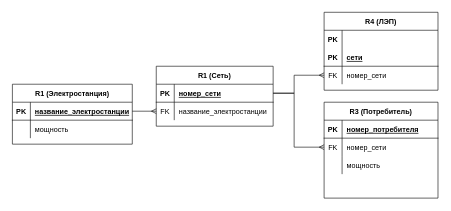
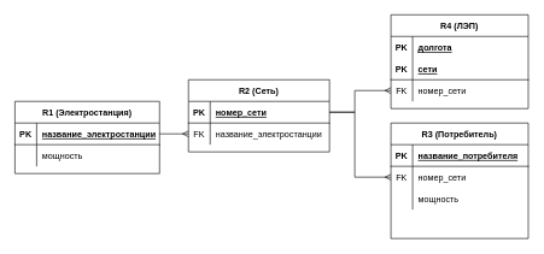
+ <mxCell id="19" value="долгота" style="shape=partialRectangle;connectable=0;fillColor=none;top=0;left=0;bottom=0;right=0;align=left;spacingLeft=6;overflow=hidden;fontStyle=5" vertex="1" parent="17"><mxGeometry x="30" width="160" height="30" as="geometry"><mxRectangle width="160" height="30" as="alternateBounds" /></mxGeometry></mxCell>
- <mxCell id="9" value="R1 (Сеть)" style="shape=table;startSize=30;container=1;collapsible=1;childLayout=tableLayout;fixedRows=1;rowLines=0;fontStyle=1;align=center;resizeLast=1;" vertex="1" parent="1"><mxGeometry x="260" y="110" width="195" height="100" as="geometry" /></mxCell>
+ <mxCell id="9" value="R2 (Сеть)" style="shape=table;startSize=30;container=1;collapsible=1;childLayout=tableLayout;fixedRows=1;rowLines=0;fontStyle=1;align=center;resizeLast=1;" vertex="1" parent="1"><mxGeometry x="260" y="110" width="195" height="100" as="geometry" /></mxCell>
- <mxCell id="29" value="номер_потребителя" style="shape=partialRectangle;connectable=0;fillColor=none;top=0;left=0;bottom=0;right=0;align=left;spacingLeft=6;fontStyle=5;overflow=hidden;" vertex="1" parent="27"><mxGeometry x="30" width="160" height="30" as="geometry"><mxRectangle width="160" height="30" as="alternateBounds" /></mxGeometry></mxCell>
+ <mxCell id="29" value="название_потребителя" style="shape=partialRectangle;connectable=0;fillColor=none;top=0;left=0;bottom=0;right=0;align=left;spacingLeft=6;fontStyle=5;overflow=hidden;" vertex="1" parent="27"><mxGeometry x="30" width="160" height="30" as="geometry"><mxRectangle width="160" height="30" as="alternateBounds" /></mxGeometry></mxCell>
